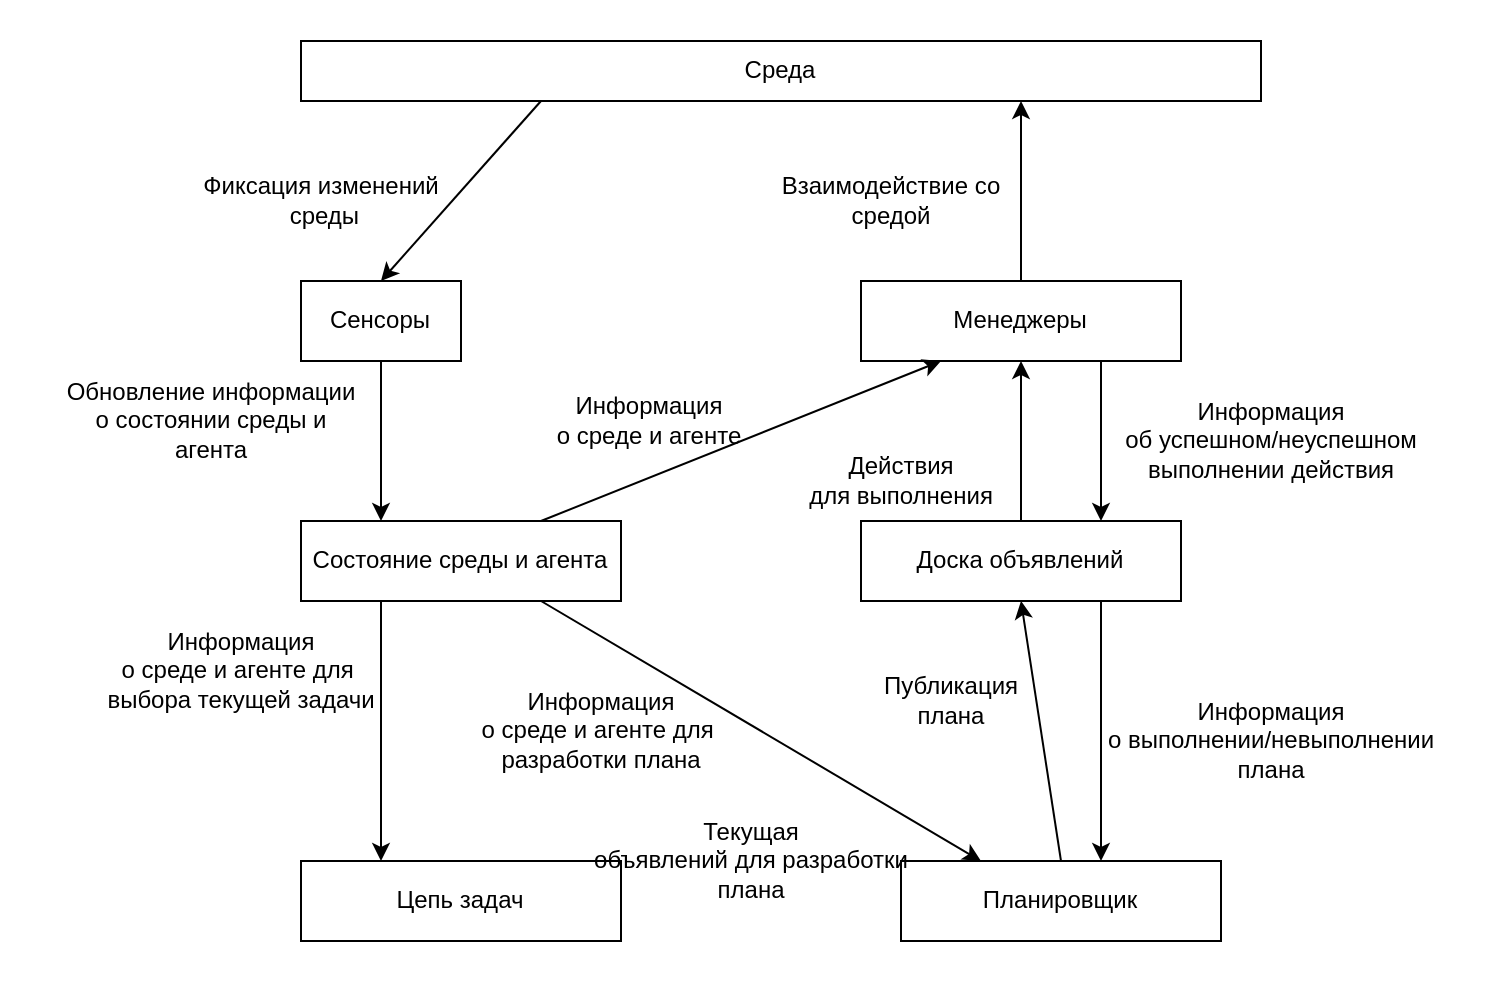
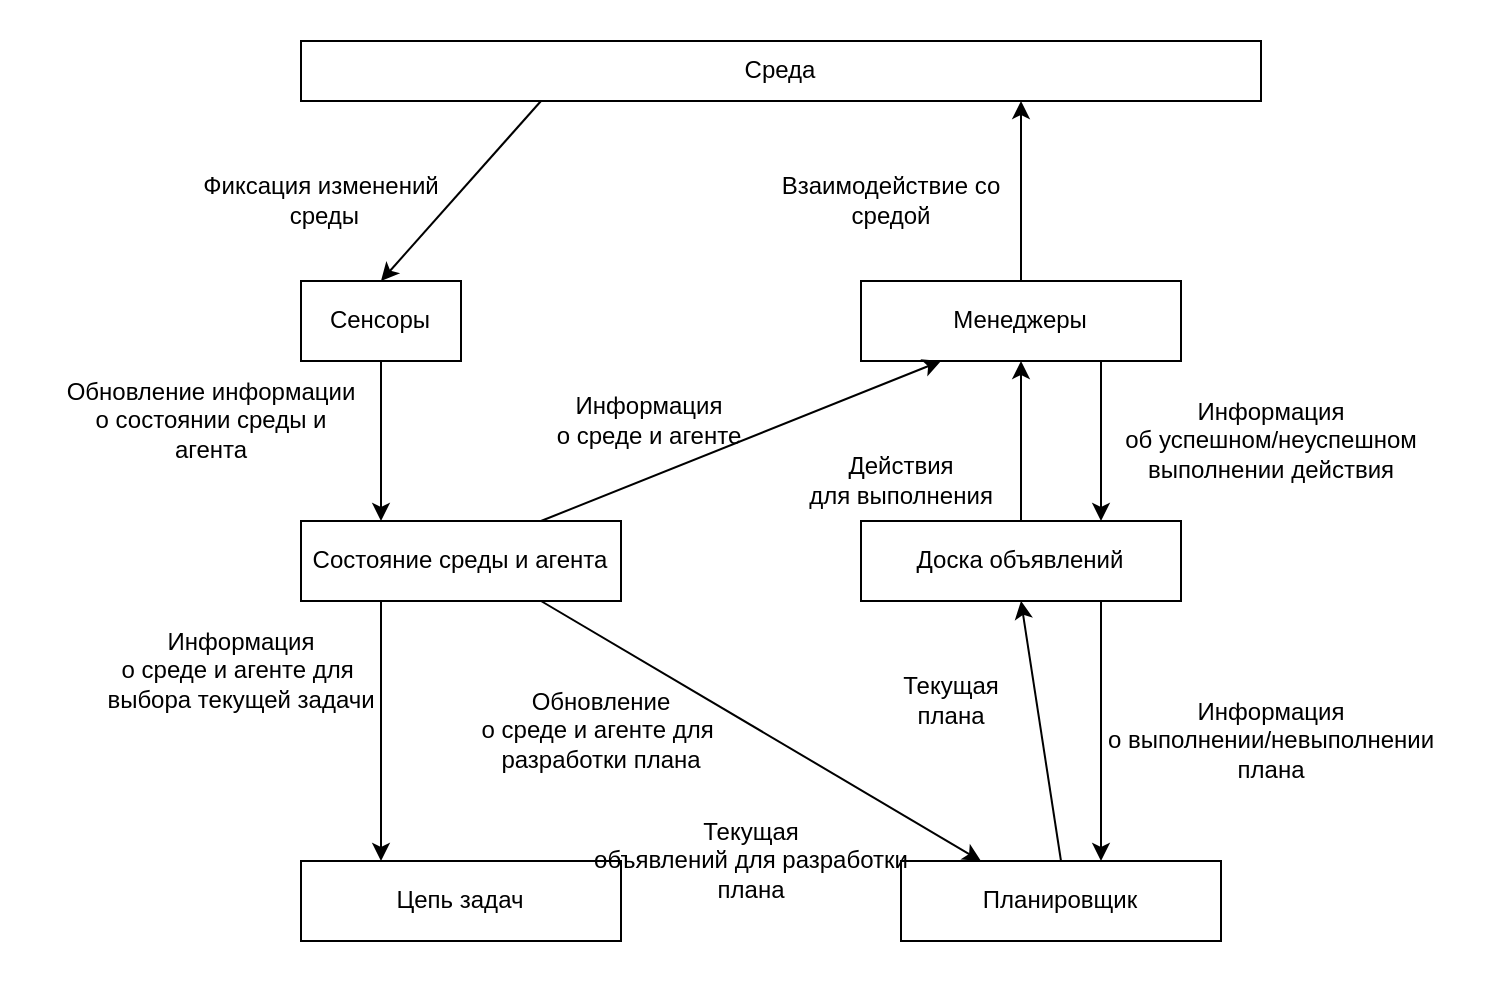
- <mxCell id="26" value="Публикация&lt;br&gt;плана" style="text;html=1;align=center;verticalAlign=middle;resizable=0;points=[];autosize=1;strokeColor=none;fillColor=none;" vertex="1" parent="1"><mxGeometry x="430" y="330" width="90" height="40" as="geometry" /></mxCell>
+ <mxCell id="26" value="Текущая&lt;br&gt;плана" style="text;html=1;align=center;verticalAlign=middle;resizable=0;points=[];autosize=1;strokeColor=none;fillColor=none;" vertex="1" parent="1"><mxGeometry x="430" y="330" width="90" height="40" as="geometry" /></mxCell>
- <mxCell id="24" value="Информация&lt;br&gt;о среде и агенте для&amp;nbsp;&lt;br&gt;разработки плана" style="text;html=1;align=center;verticalAlign=middle;resizable=0;points=[];autosize=1;strokeColor=none;fillColor=none;" vertex="1" parent="1"><mxGeometry x="230" y="335" width="140" height="60" as="geometry" /></mxCell>
+ <mxCell id="24" value="Обновление&lt;br&gt;о среде и агенте для&amp;nbsp;&lt;br&gt;разработки плана" style="text;html=1;align=center;verticalAlign=middle;resizable=0;points=[];autosize=1;strokeColor=none;fillColor=none;" vertex="1" parent="1"><mxGeometry x="230" y="335" width="140" height="60" as="geometry" /></mxCell>
